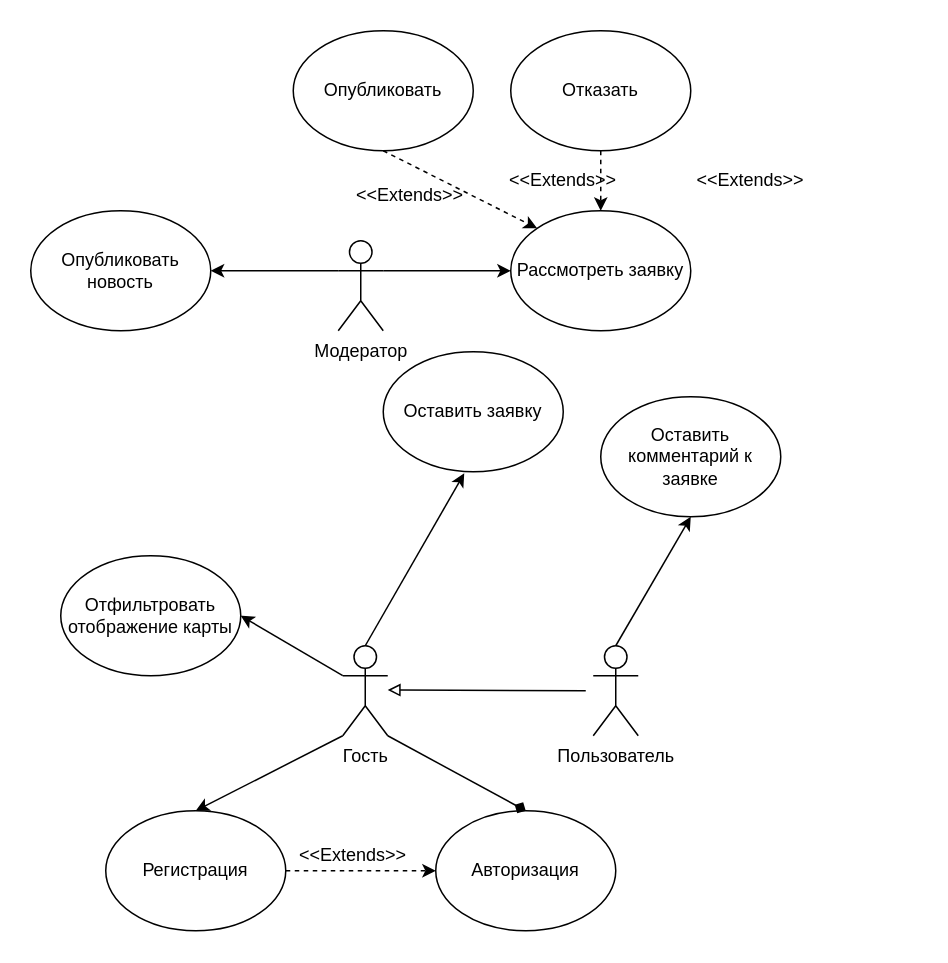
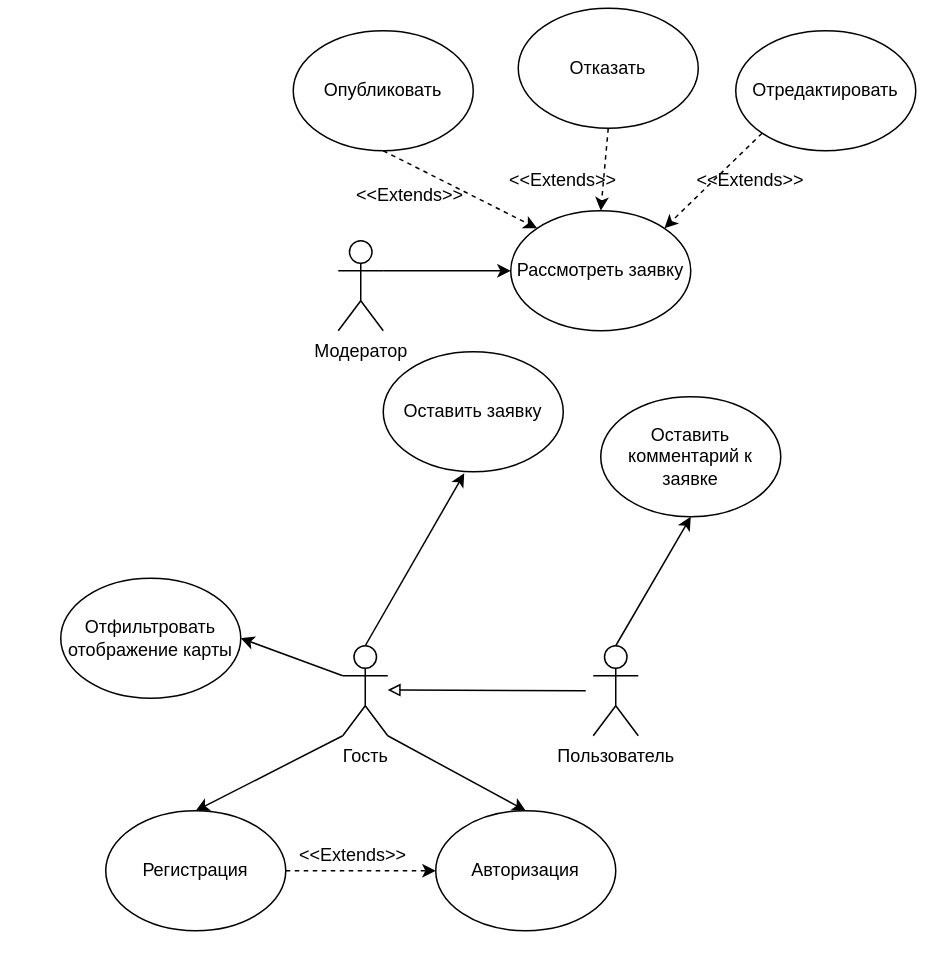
- <mxCell id="16" value="Отказать" style="ellipse;whiteSpace=wrap;html=1;" parent="1" vertex="1"><mxGeometry x="340" y="20" width="120" height="80" as="geometry" /></mxCell>
+ <mxCell id="16" value="Отказать" style="ellipse;whiteSpace=wrap;html=1;" parent="1" vertex="1"><mxGeometry x="345" y="5" width="120" height="80" as="geometry" /></mxCell>
+ <mxCell id="17" value="Отредактировать" style="ellipse;whiteSpace=wrap;html=1;" parent="1" vertex="1"><mxGeometry x="490" y="20" width="120" height="80" as="geometry" /></mxCell>
+ <mxCell id="18" value="" style="endArrow=classic;html=1;entryX=1;entryY=0;entryDx=0;entryDy=0;exitX=0;exitY=1;exitDx=0;exitDy=0;dashed=1;" parent="1" source="17" target="13" edge="1"><mxGeometry width="50" height="50" relative="1" as="geometry"><mxPoint x="457.5" y="139" as="sourcePoint" /><mxPoint x="522.5" y="139" as="targetPoint" /></mxGeometry></mxCell>
- <mxCell id="26" value="Опубликовать новость" style="ellipse;whiteSpace=wrap;html=1;" parent="1" vertex="1"><mxGeometry x="20" y="140" width="120" height="80" as="geometry" /></mxCell>
- <mxCell id="27" value="" style="endArrow=classic;html=1;exitX=0;exitY=0.333;exitDx=0;exitDy=0;exitPerimeter=0;entryX=1;entryY=0.5;entryDx=0;entryDy=0;" parent="1" source="3" target="26" edge="1"><mxGeometry width="50" height="50" relative="1" as="geometry"><mxPoint x="140" y="190" as="sourcePoint" /><mxPoint x="160" y="250" as="targetPoint" /></mxGeometry></mxCell>
- <mxCell id="28" value="Отфильтровать отображение карты" style="ellipse;whiteSpace=wrap;html=1;" parent="1" vertex="1"><mxGeometry x="40" y="370" width="120" height="80" as="geometry" /></mxCell>
+ <mxCell id="28" value="Отфильтровать отображение карты" style="ellipse;whiteSpace=wrap;html=1;" parent="1" vertex="1"><mxGeometry x="40" y="385" width="120" height="80" as="geometry" /></mxCell>
- <mxCell id="8" value="" style="endArrow=diamond;html=1;entryX=0.5;entryY=0;entryDx=0;entryDy=0;exitX=1;exitY=1;exitDx=0;exitDy=0;exitPerimeter=0;" parent="1" target="6" edge="1" source="4"><mxGeometry width="50" height="50" relative="1" as="geometry"><mxPoint x="194.5" y="400" as="sourcePoint" /><mxPoint x="414.5" y="230" as="targetPoint" /></mxGeometry></mxCell>
+ <mxCell id="8" value="" style="endArrow=classic;html=1;entryX=0.5;entryY=0;entryDx=0;entryDy=0;exitX=1;exitY=1;exitDx=0;exitDy=0;exitPerimeter=0;" parent="1" target="6" edge="1" source="4"><mxGeometry width="50" height="50" relative="1" as="geometry"><mxPoint x="194.5" y="400" as="sourcePoint" /><mxPoint x="414.5" y="230" as="targetPoint" /></mxGeometry></mxCell>
